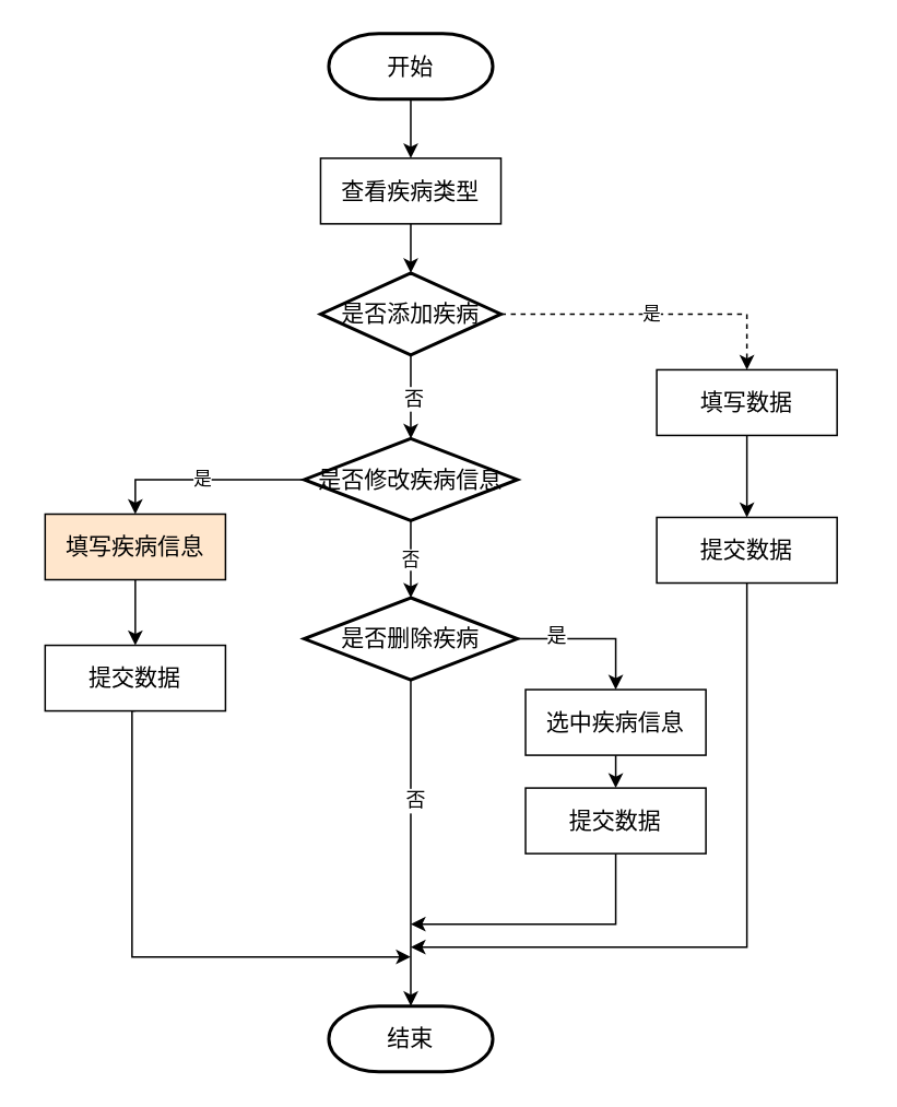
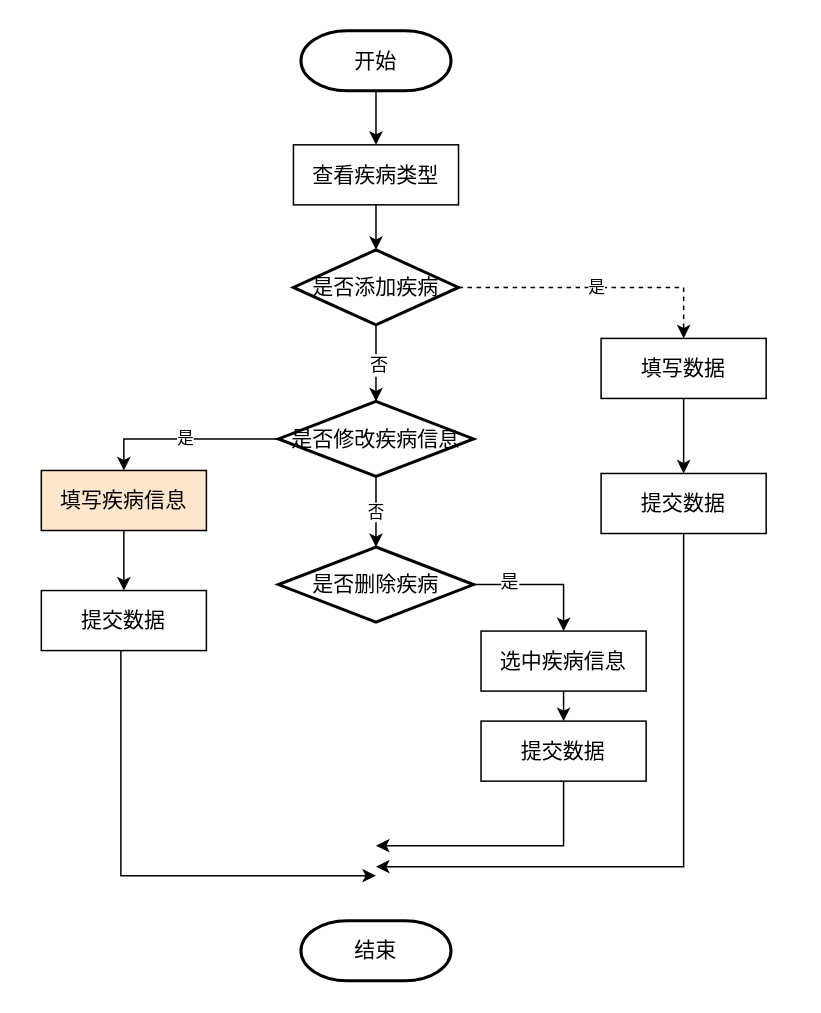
- <mxCell id="22" style="edgeStyle=elbowEdgeStyle;rounded=0;orthogonalLoop=1;jettySize=auto;html=1;exitX=0.5;exitY=1;exitDx=0;exitDy=0;exitPerimeter=0;entryX=0.5;entryY=0;entryDx=0;entryDy=0;entryPerimeter=0;" edge="1" parent="1" source="26" target="10"><mxGeometry relative="1" as="geometry" /></mxCell>
- <mxCell id="23" value="否" style="text;html=1;resizable=0;points=[];align=center;verticalAlign=middle;labelBackgroundColor=#ffffff;" vertex="1" connectable="0" parent="22"><mxGeometry y="27" relative="1" as="geometry"><mxPoint x="-25" y="-27" as="offset" /></mxGeometry></mxCell>
